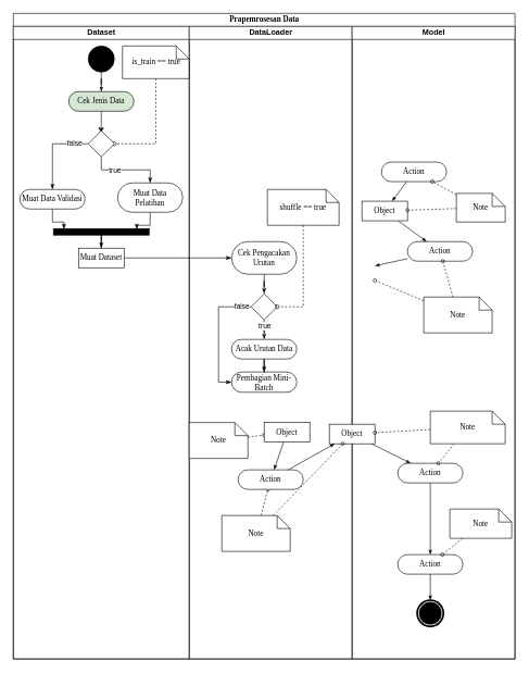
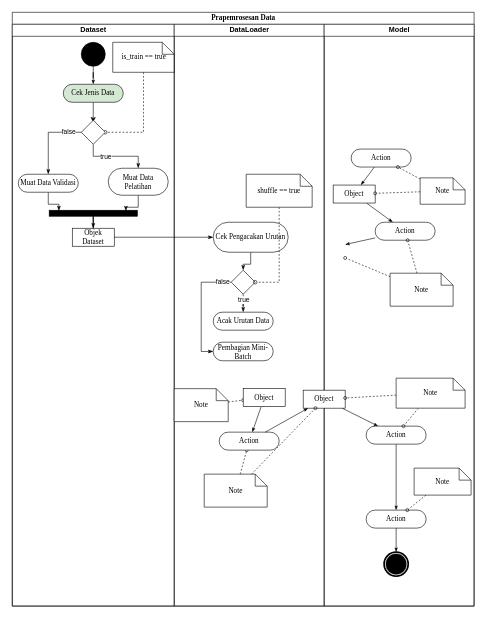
- <mxCell id="9" value="Muat Dataset" style="rounded=0;whiteSpace=wrap;html=1;shadow=0;comic=0;labelBackgroundColor=none;strokeWidth=1;fontFamily=Verdana;fontSize=12;align=center;arcSize=50;" vertex="1" parent="3"><mxGeometry x="100" y="340" width="70" height="30" as="geometry" /></mxCell>
+ <mxCell id="9" value="Objek Dataset" style="rounded=0;whiteSpace=wrap;html=1;shadow=0;comic=0;labelBackgroundColor=none;strokeWidth=1;fontFamily=Verdana;fontSize=12;align=center;arcSize=50;" vertex="1" parent="3"><mxGeometry x="100" y="340" width="70" height="30" as="geometry" /></mxCell>
- <mxCell id="28" value="Cek Pengacakan Urutan" style="rounded=1;whiteSpace=wrap;html=1;shadow=0;comic=0;labelBackgroundColor=none;strokeWidth=1;fontFamily=Verdana;fontSize=12;align=center;arcSize=50;" parent="22" vertex="1"><mxGeometry x="65" y="330" width="100" height="50" as="geometry" /></mxCell>
+ <mxCell id="28" value="Cek Pengacakan Urutan" style="rounded=1;whiteSpace=wrap;html=1;shadow=0;comic=0;labelBackgroundColor=none;strokeWidth=1;fontFamily=Verdana;fontSize=12;align=center;arcSize=50;" parent="22" vertex="1"><mxGeometry x="65" y="330" width="125" height="50" as="geometry" /></mxCell>
- <mxCell id="34" style="edgeStyle=orthogonalEdgeStyle;rounded=0;orthogonalLoop=1;jettySize=auto;html=1;entryX=0.5;entryY=0;entryDx=0;entryDy=0;endArrow=classicThin;endFill=1;" edge="1" parent="22" source="35" target="27"><mxGeometry relative="1" as="geometry" /></mxCell>
